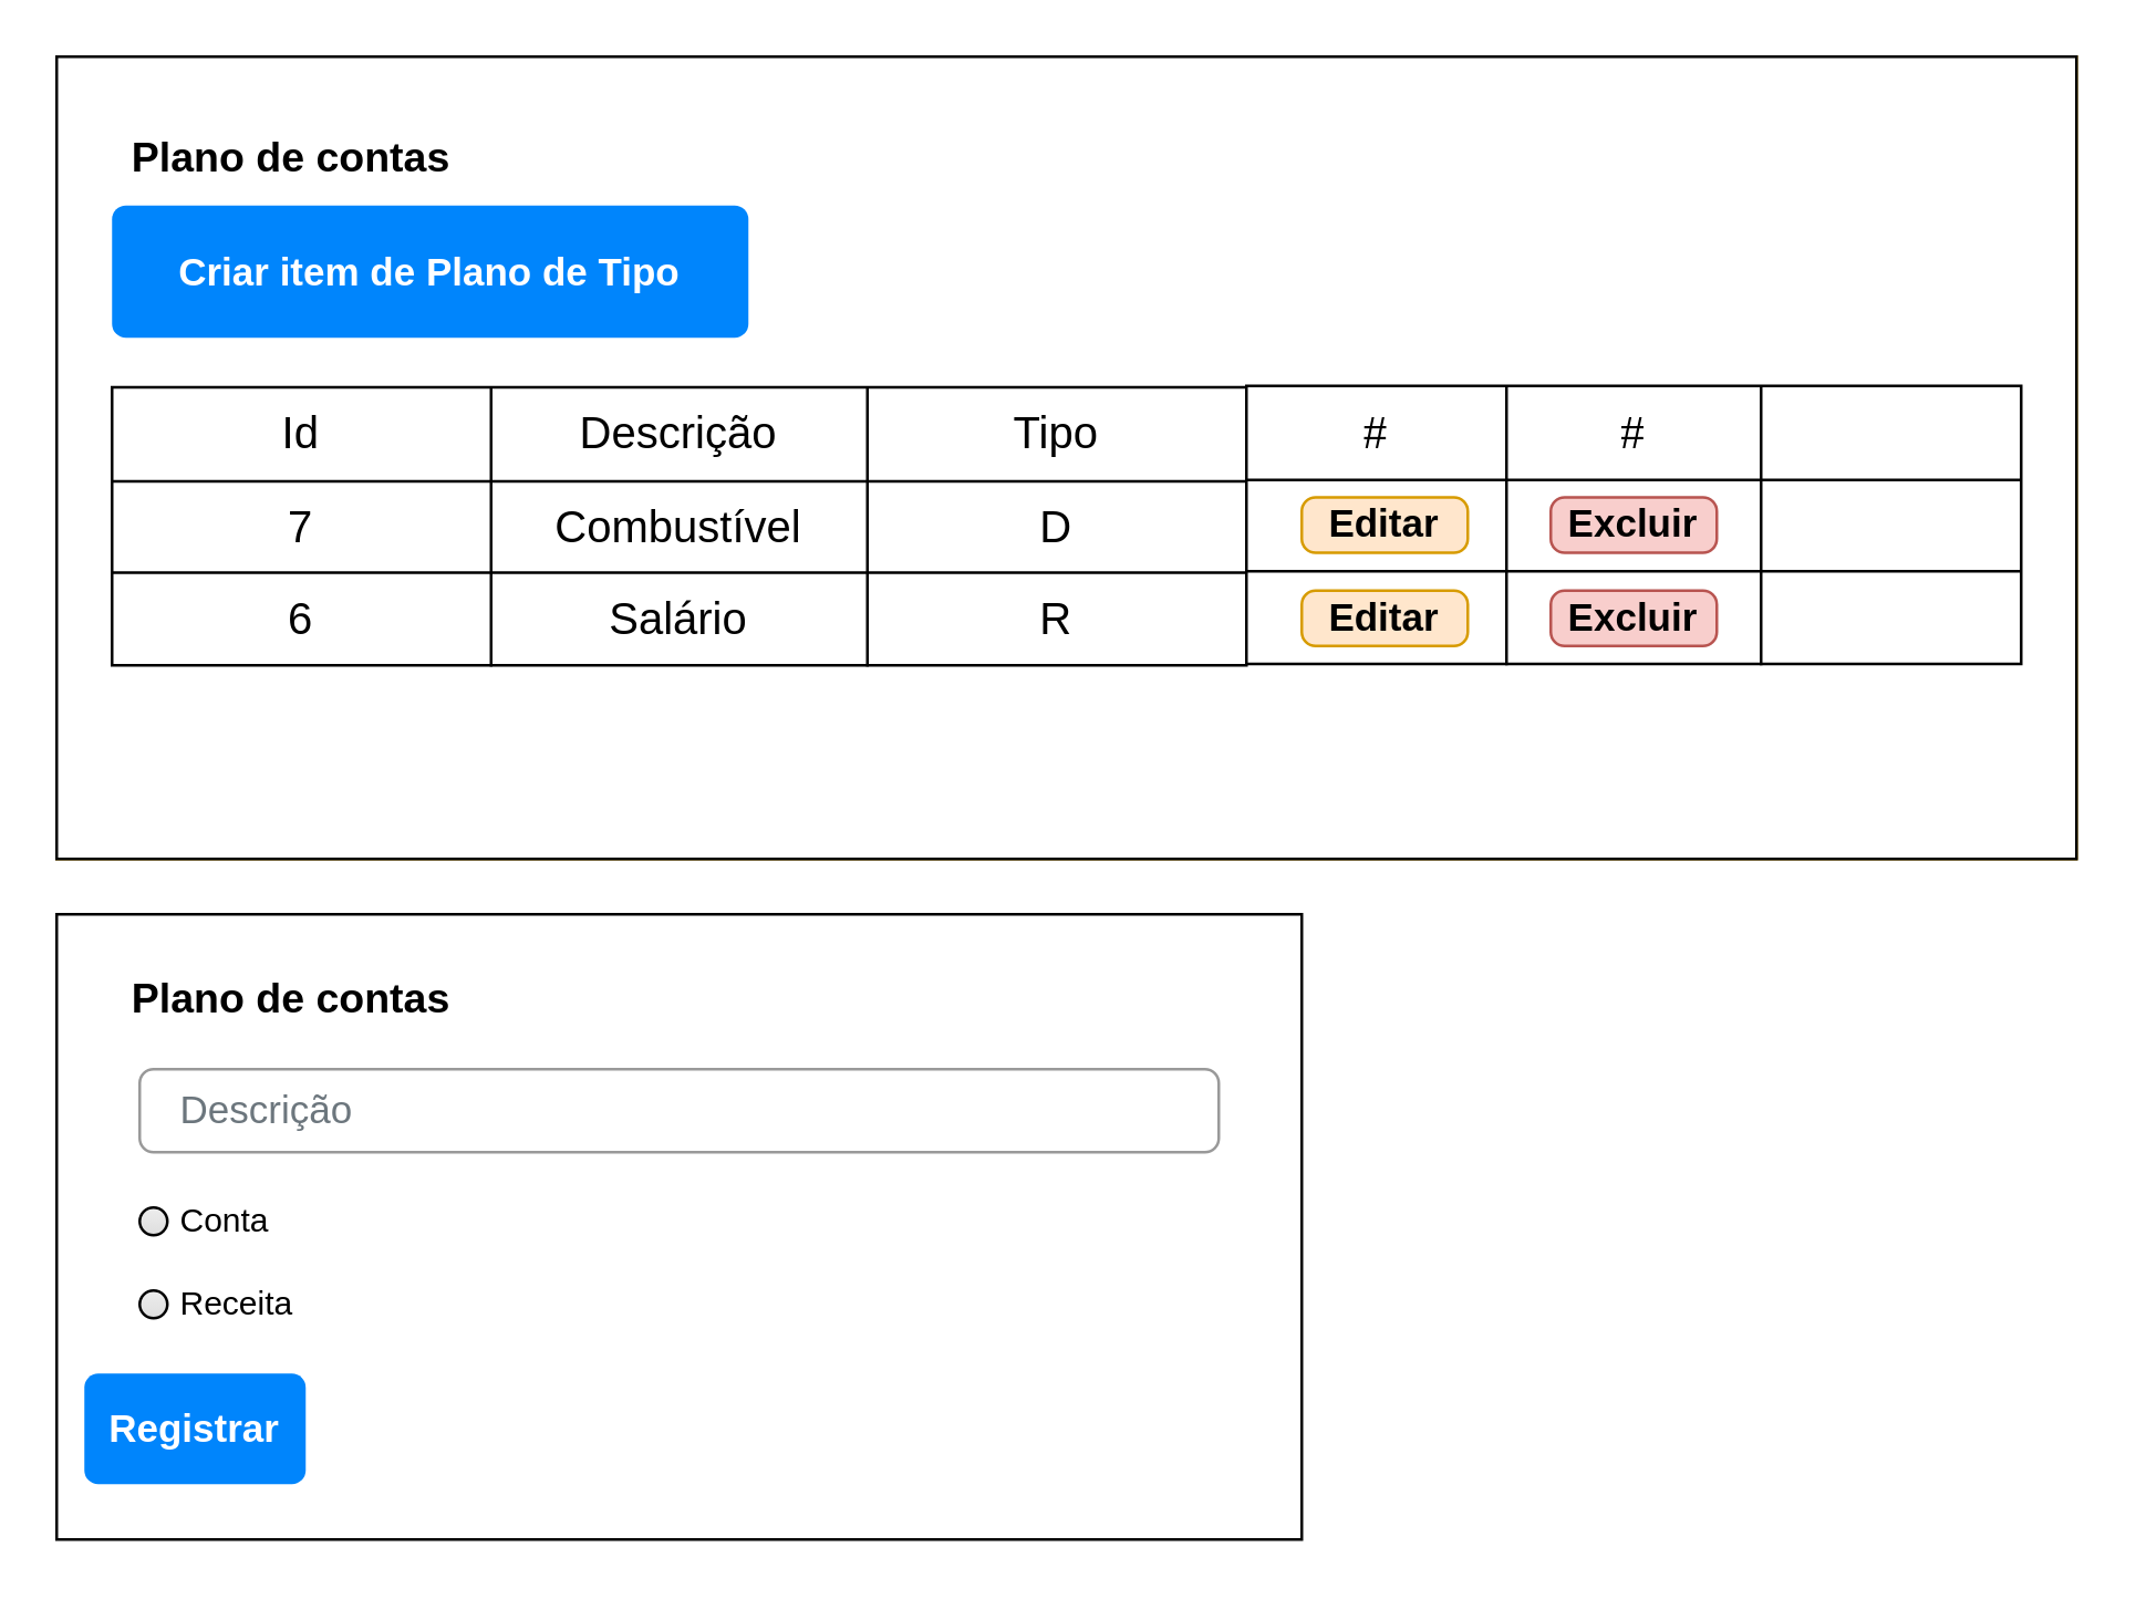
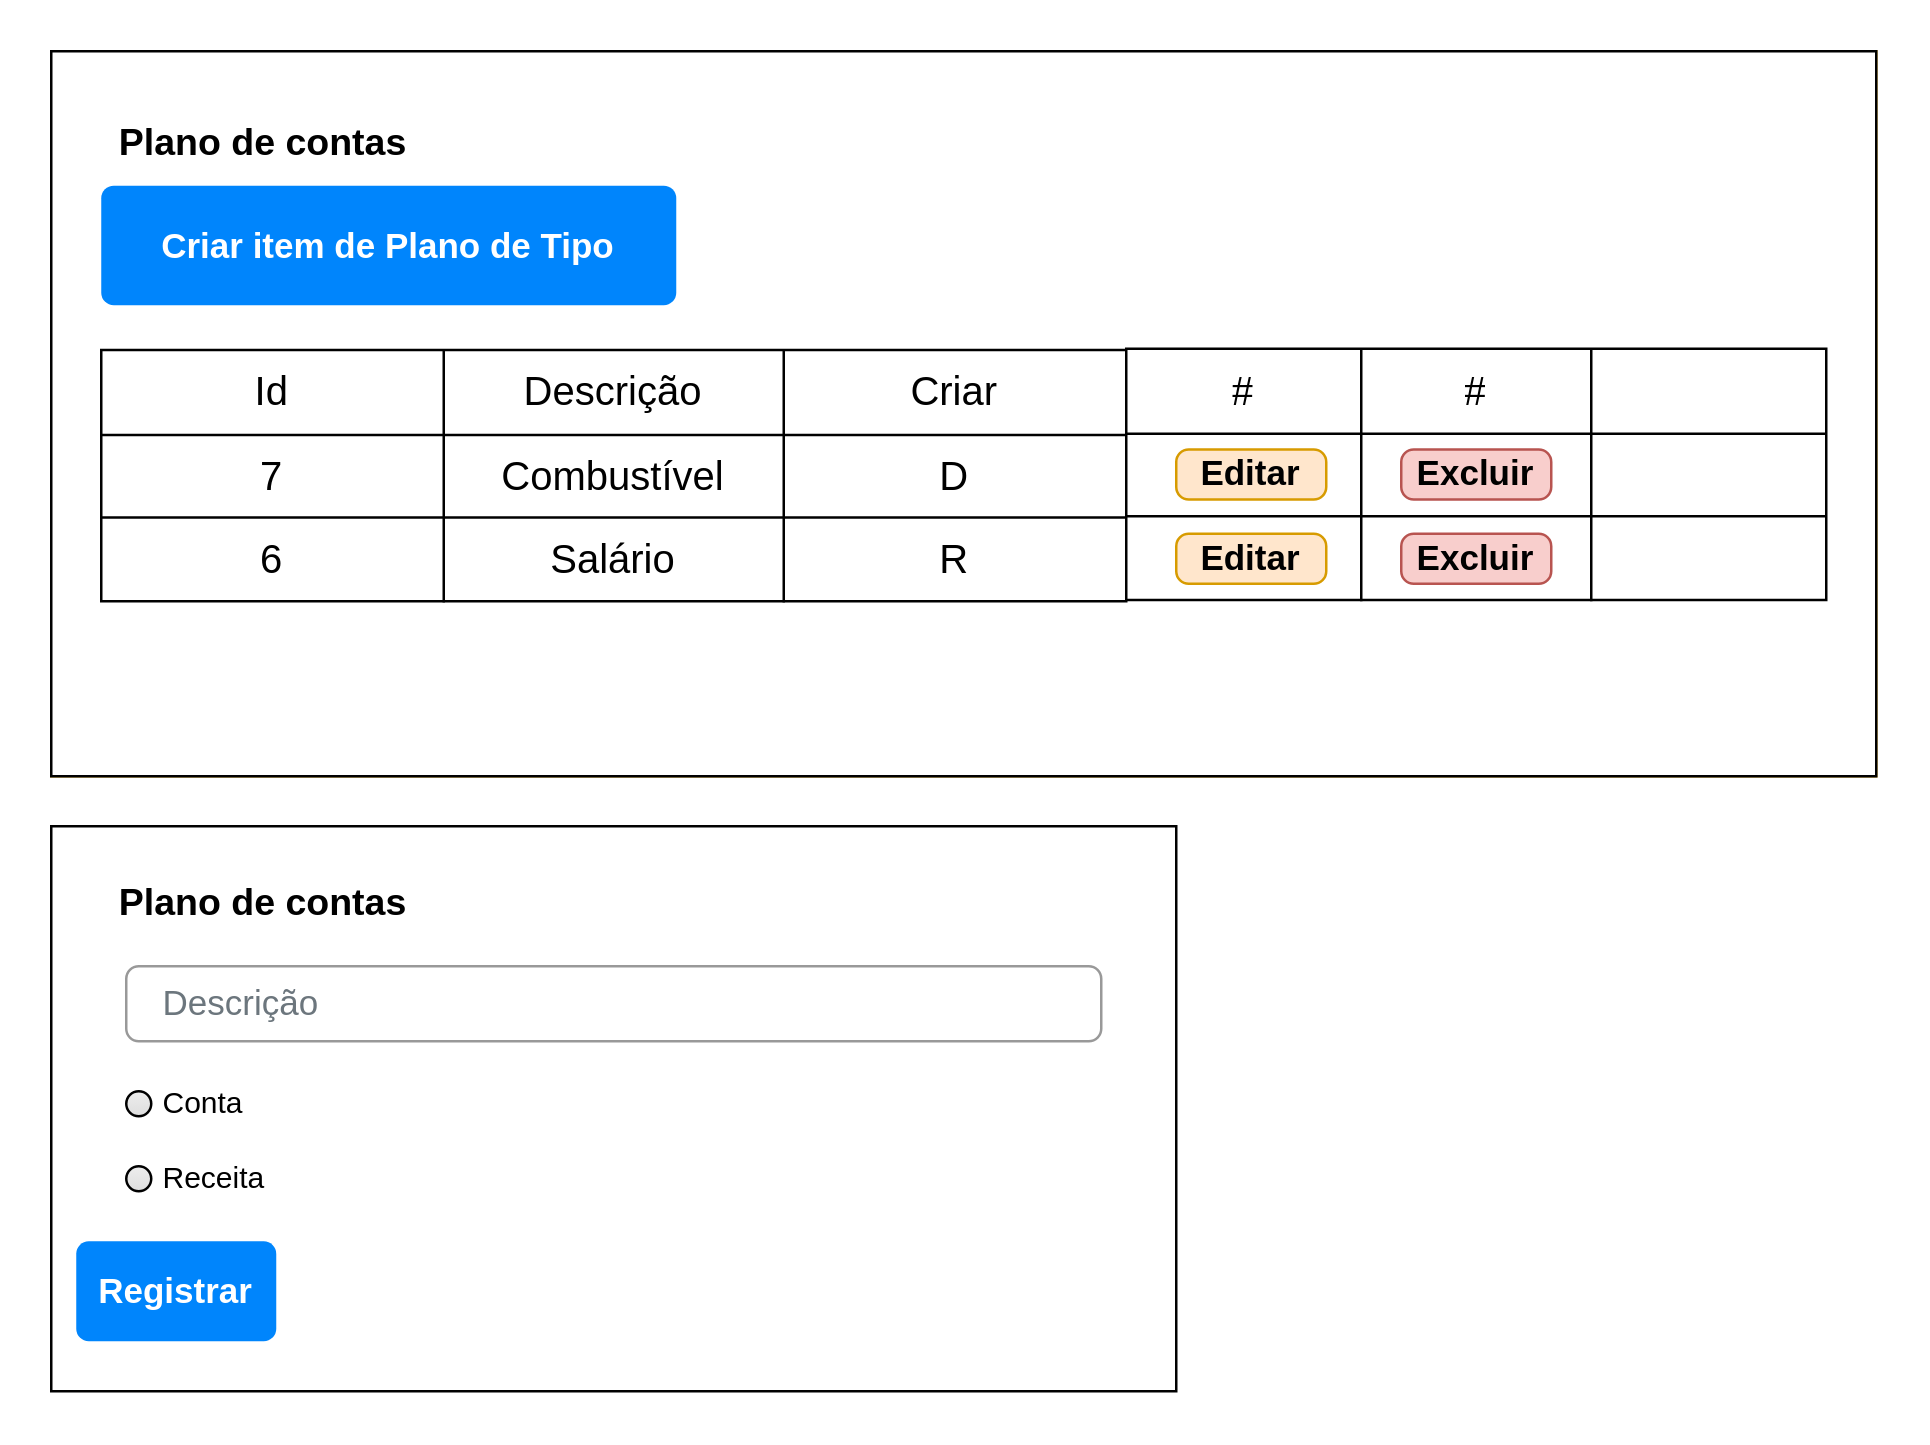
- <mxCell id="10" value="Tipo" style="shape=partialRectangle;html=1;whiteSpace=wrap;connectable=0;strokeColor=inherit;overflow=hidden;fillColor=none;top=0;left=0;bottom=0;right=0;pointerEvents=1;fontSize=16;" vertex="1" parent="7"><mxGeometry x="273" width="137" height="34" as="geometry"><mxRectangle width="137" height="34" as="alternateBounds" /></mxGeometry></mxCell>
+ <mxCell id="10" value="Criar" style="shape=partialRectangle;html=1;whiteSpace=wrap;connectable=0;strokeColor=inherit;overflow=hidden;fillColor=none;top=0;left=0;bottom=0;right=0;pointerEvents=1;fontSize=16;" vertex="1" parent="7"><mxGeometry x="273" width="137" height="34" as="geometry"><mxRectangle width="137" height="34" as="alternateBounds" /></mxGeometry></mxCell>
